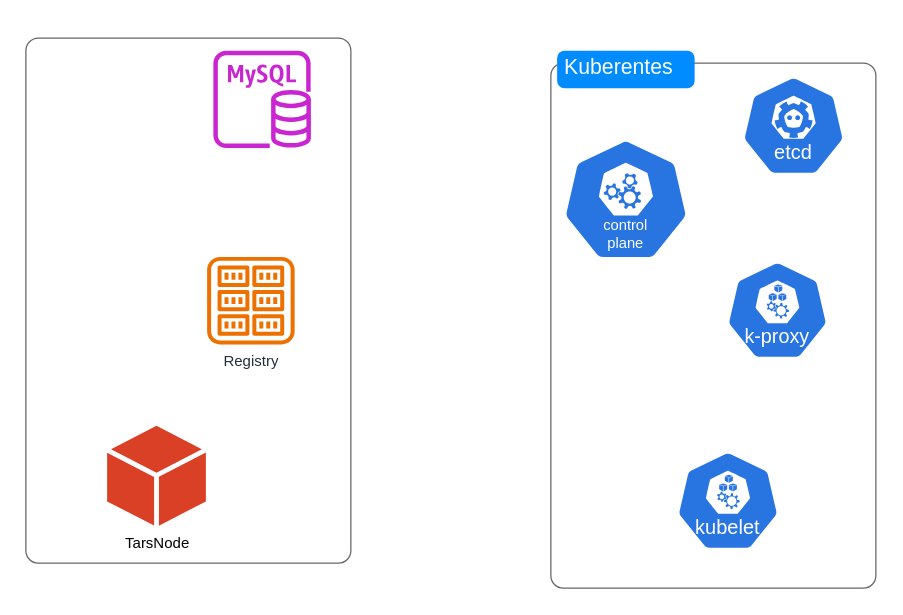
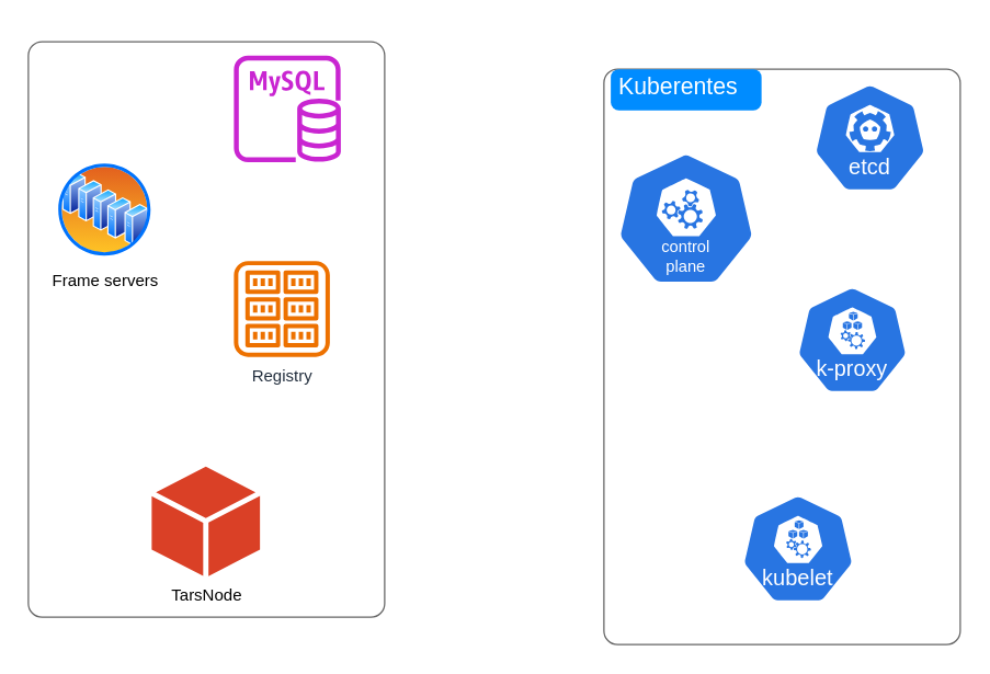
- <mxCell id="8" value="Kuberentes" style="shape=rect;strokeColor=none;fillColor=#008cff;strokeWidth=1;dashed=0;rounded=1;arcSize=20;fontColor=#ffffff;fontSize=17;spacing=2;spacingTop=-2;align=left;autosize=1;spacingLeft=4;resizeWidth=0;resizeHeight=0;perimeter=none;html=1;whiteSpace=wrap;" vertex="1" parent="7"><mxGeometry x="5" width="110" height="30" as="geometry" /></mxCell>
+ <mxCell id="8" value="Kuberentes" style="shape=rect;strokeColor=none;fillColor=#008cff;strokeWidth=1;dashed=0;rounded=1;arcSize=20;fontColor=#ffffff;fontSize=17;spacing=2;spacingTop=-2;align=left;autosize=1;spacingLeft=4;resizeWidth=0;resizeHeight=0;perimeter=none;html=1;whiteSpace=wrap;" vertex="1" parent="7"><mxGeometry x="5" y="10" width="110" height="30" as="geometry" /></mxCell>
+ <mxCell id="6" value="Frame servers" style="image;aspect=fixed;perimeter=ellipsePerimeter;html=1;align=center;shadow=0;dashed=0;spacingTop=3;image=img/lib/active_directory/server_farm.svg;" vertex="1" parent="2"><mxGeometry x="21" y="98" width="70" height="70" as="geometry" /></mxCell>
- <mxCell id="5" value="Registry" style="sketch=0;outlineConnect=0;fontColor=#232F3E;gradientColor=none;fillColor=#ED7100;strokeColor=none;dashed=0;verticalLabelPosition=bottom;verticalAlign=top;align=center;html=1;fontSize=12;fontStyle=0;aspect=fixed;pointerEvents=1;shape=mxgraph.aws4.registry;" vertex="1" parent="2"><mxGeometry x="145" y="185" width="70" height="70" as="geometry" /></mxCell>
+ <mxCell id="5" value="Registry" style="sketch=0;outlineConnect=0;fontColor=#232F3E;gradientColor=none;fillColor=#ED7100;strokeColor=none;dashed=0;verticalLabelPosition=bottom;verticalAlign=top;align=center;html=1;fontSize=12;fontStyle=0;aspect=fixed;pointerEvents=1;shape=mxgraph.aws4.registry;" vertex="1" parent="2"><mxGeometry x="150" y="170" width="70" height="70" as="geometry" /></mxCell>
- <mxCell id="4" value="TarsNode" style="sketch=0;pointerEvents=1;shadow=0;dashed=0;html=1;strokeColor=none;labelPosition=center;verticalLabelPosition=bottom;verticalAlign=top;outlineConnect=0;align=center;shape=mxgraph.office.concepts.node_generic;fillColor=#DA4026;" vertex="1" parent="2"><mxGeometry x="65" y="320" width="79" height="80" as="geometry" /></mxCell>
+ <mxCell id="4" value="TarsNode" style="sketch=0;pointerEvents=1;shadow=0;dashed=0;html=1;strokeColor=none;labelPosition=center;verticalLabelPosition=bottom;verticalAlign=top;outlineConnect=0;align=center;shape=mxgraph.office.concepts.node_generic;fillColor=#DA4026;" vertex="1" parent="2"><mxGeometry x="90" y="320" width="79" height="80" as="geometry" /></mxCell>
